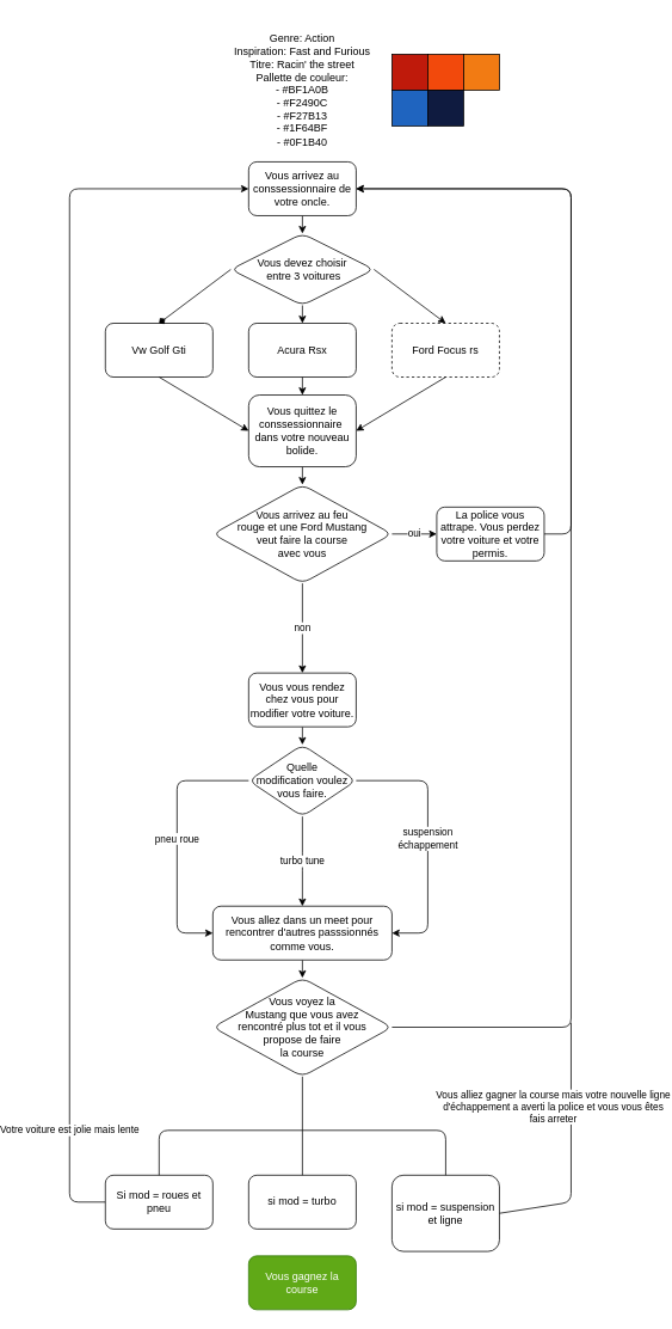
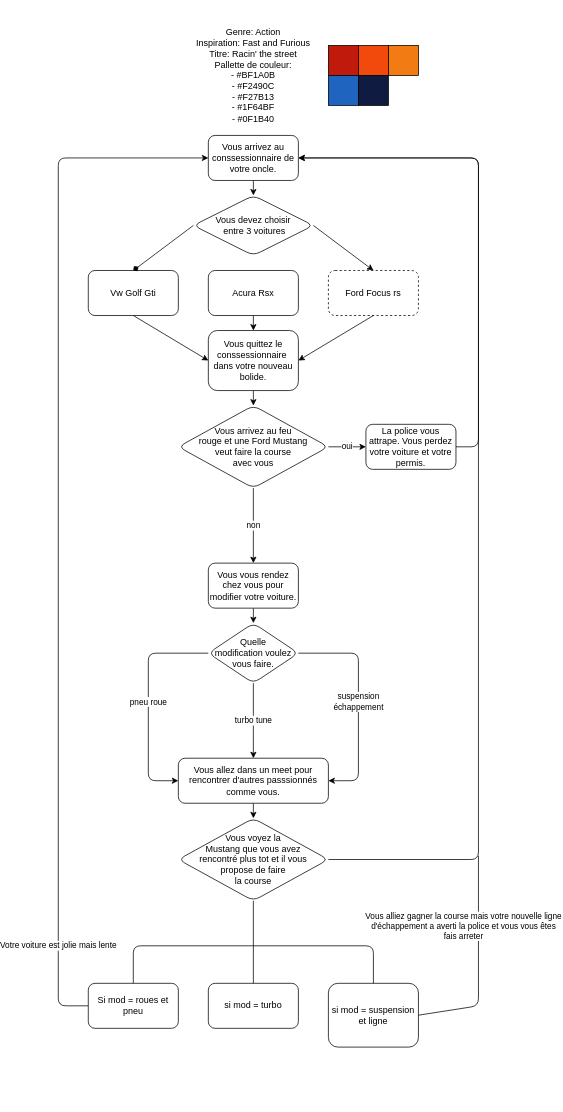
- <mxCell id="9" value="" style="endArrow=classic;html=1;entryX=0.5;entryY=0;entryDx=0;entryDy=0;exitX=0.5;exitY=1;exitDx=0;exitDy=0;" parent="1" source="4" target="6" edge="1"><mxGeometry width="50" height="50" relative="1" as="geometry"><mxPoint x="340" y="540" as="sourcePoint" /><mxPoint x="390" y="490" as="targetPoint" /></mxGeometry></mxCell>
- <mxCell id="35" value="Vous gagnez la course" style="rounded=1;whiteSpace=wrap;html=1;fillColor=#60a917;fontColor=#ffffff;strokeColor=#2D7600;" parent="1" vertex="1"><mxGeometry x="220" y="1400" width="120" height="60" as="geometry" /></mxCell>
